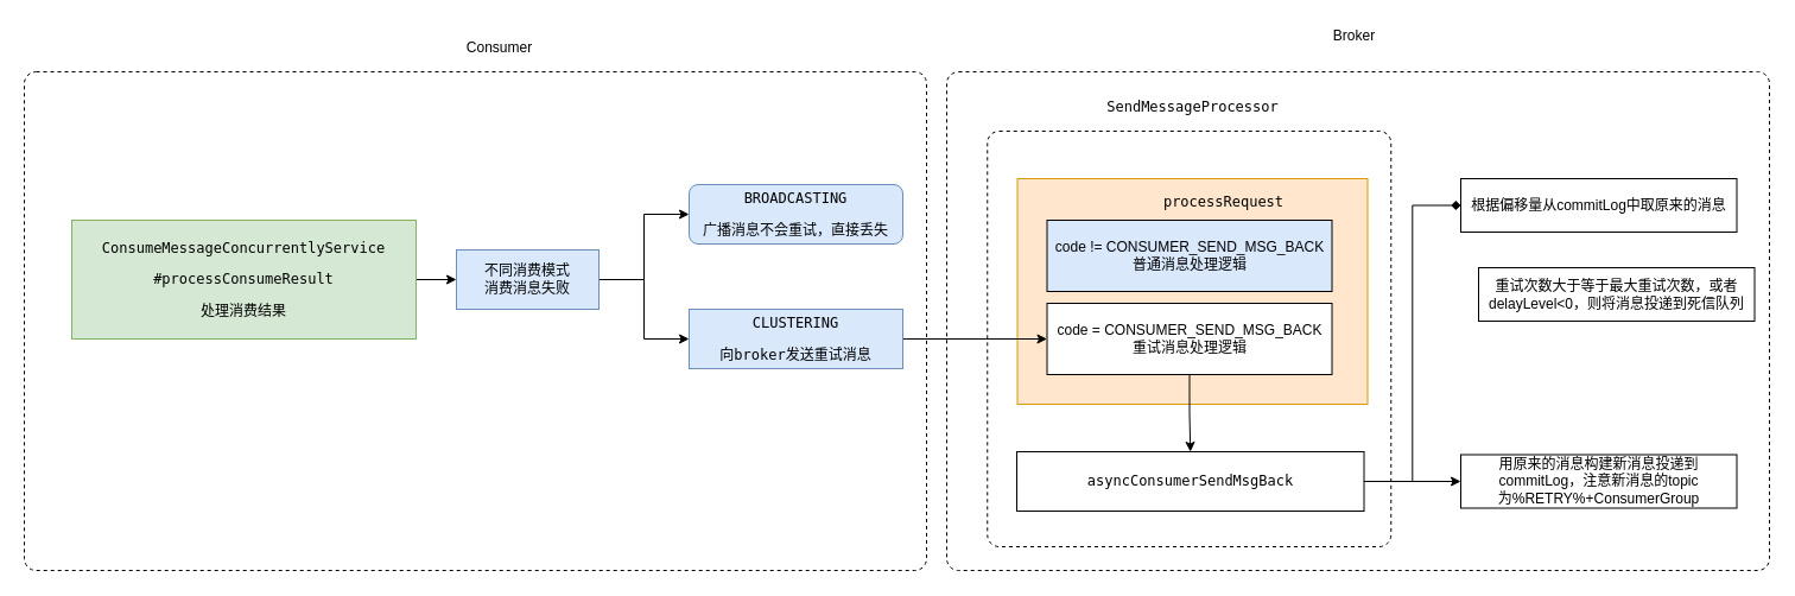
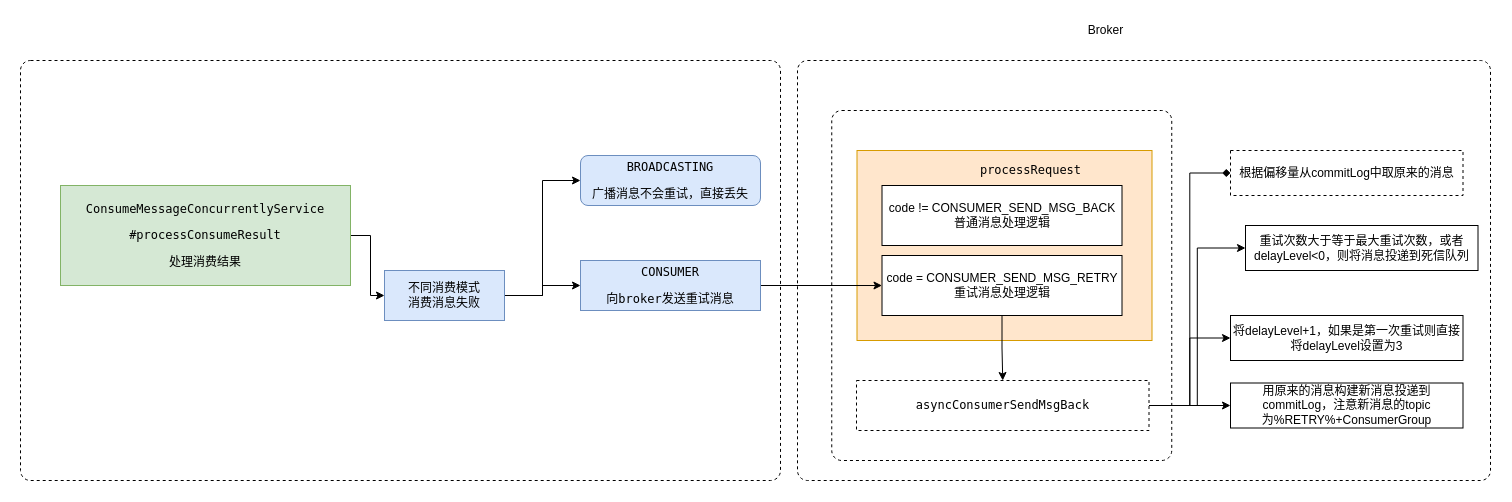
- <mxCell id="29" value="Broker" style="text;html=1;align=center;verticalAlign=middle;resizable=0;points=[];autosize=1;strokeColor=none;fillColor=none;" vertex="1" parent="1"><mxGeometry x="1115" y="20" width="50" height="20" as="geometry" /></mxCell>
+ <mxCell id="29" value="Broker" style="text;html=1;align=center;verticalAlign=middle;resizable=0;points=[];autosize=1;strokeColor=none;fillColor=none;" vertex="1" parent="1"><mxGeometry x="1080" y="20" width="50" height="20" as="geometry" /></mxCell>
- <mxCell id="28" value="Consumer" style="text;html=1;align=center;verticalAlign=middle;resizable=0;points=[];autosize=1;strokeColor=none;fillColor=none;" vertex="1" parent="1"><mxGeometry x="385" y="30" width="70" height="20" as="geometry" /></mxCell>
- <mxCell id="14" value="&lt;pre&gt;SendMessageProcessor&lt;/pre&gt;" style="text;html=1;align=center;verticalAlign=middle;resizable=0;points=[];autosize=1;strokeColor=none;fillColor=none;" parent="1" vertex="1"><mxGeometry x="923.75" y="70" width="160" height="40" as="geometry" /></mxCell>
- <mxCell id="24" value="根据偏移量从commitLog中取原来的消息" style="rounded=0;whiteSpace=wrap;html=1;" parent="1" vertex="1"><mxGeometry x="1230" y="150" width="232.5" height="45" as="geometry" /></mxCell>
+ <mxCell id="24" value="根据偏移量从commitLog中取原来的消息" style="rounded=0;whiteSpace=wrap;html=1;dashed=1;" parent="1" vertex="1"><mxGeometry x="1230" y="150" width="232.5" height="45" as="geometry" /></mxCell>
- <mxCell id="15" value="code !=&amp;nbsp;CONSUMER_SEND_MSG_BACK&lt;br&gt;普通消息处理逻辑" style="rounded=0;whiteSpace=wrap;html=1;fillColor=#dae8fc;" parent="1" vertex="1"><mxGeometry x="881.5" y="185" width="240" height="60" as="geometry" /></mxCell>
+ <mxCell id="15" value="code !=&amp;nbsp;CONSUMER_SEND_MSG_BACK&lt;br&gt;普通消息处理逻辑" style="rounded=0;whiteSpace=wrap;html=1;" parent="1" vertex="1"><mxGeometry x="881.5" y="185" width="240" height="60" as="geometry" /></mxCell>
- <mxCell id="10" value="不同消费模式&lt;br&gt;消费消息失败" style="rounded=0;whiteSpace=wrap;html=1;fillColor=#dae8fc;strokeColor=#6c8ebf;" parent="1" vertex="1"><mxGeometry x="384" y="210" width="120" height="50" as="geometry" /></mxCell>
+ <mxCell id="10" value="不同消费模式&lt;br&gt;消费消息失败" style="rounded=0;whiteSpace=wrap;html=1;fillColor=#dae8fc;strokeColor=#6c8ebf;" parent="1" vertex="1"><mxGeometry x="384" y="270" width="120" height="50" as="geometry" /></mxCell>
- <mxCell id="13" value="&lt;pre&gt;CLUSTERING&lt;/pre&gt;&lt;pre&gt;向broker发送重试消息&lt;/pre&gt;" style="rounded=0;whiteSpace=wrap;html=1;fillColor=#dae8fc;strokeColor=#6c8ebf;" parent="1" vertex="1"><mxGeometry x="580" y="260" width="180" height="50" as="geometry" /></mxCell>
+ <mxCell id="13" value="&lt;pre&gt;CONSUMER&lt;/pre&gt;&lt;pre&gt;向broker发送重试消息&lt;/pre&gt;" style="rounded=0;whiteSpace=wrap;html=1;fillColor=#dae8fc;strokeColor=#6c8ebf;" parent="1" vertex="1"><mxGeometry x="580" y="260" width="180" height="50" as="geometry" /></mxCell>
- <mxCell id="17" value="code =&amp;nbsp;CONSUMER_SEND_MSG_BACK&lt;br&gt;重试消息处理逻辑" style="rounded=0;whiteSpace=wrap;html=1;" parent="1" vertex="1"><mxGeometry x="881.5" y="255" width="240" height="60" as="geometry" /></mxCell>
+ <mxCell id="17" value="code =&amp;nbsp;CONSUMER_SEND_MSG_RETRY&lt;br&gt;重试消息处理逻辑" style="rounded=0;whiteSpace=wrap;html=1;" parent="1" vertex="1"><mxGeometry x="881.5" y="255" width="240" height="60" as="geometry" /></mxCell>
+ <mxCell id="20" style="edgeStyle=orthogonalEdgeStyle;rounded=0;orthogonalLoop=1;jettySize=auto;html=1;exitX=1;exitY=0.5;exitDx=0;exitDy=0;entryX=0;entryY=0.5;entryDx=0;entryDy=0;" edge="1" parent="1" source="23" target="25"><mxGeometry relative="1" as="geometry" /></mxCell>
+ <mxCell id="21" style="edgeStyle=orthogonalEdgeStyle;rounded=0;orthogonalLoop=1;jettySize=auto;html=1;exitX=1;exitY=0.5;exitDx=0;exitDy=0;entryX=0;entryY=0.5;entryDx=0;entryDy=0;" edge="1" parent="1" source="23" target="26"><mxGeometry relative="1" as="geometry" /></mxCell>
+ <mxCell id="26" value="将&lt;span style=&quot;text-align: justify&quot;&gt;delayLevel+1，如果是第一次重试则直接将&lt;/span&gt;&lt;span style=&quot;text-align: justify&quot;&gt;delayLevel设置为3&lt;/span&gt;" style="rounded=0;whiteSpace=wrap;html=1;" vertex="1" parent="1"><mxGeometry x="1230" y="315" width="232.5" height="45" as="geometry" /></mxCell>
- <mxCell id="23" value="&lt;pre&gt;asyncConsumerSendMsgBack&lt;/pre&gt;" style="rounded=0;whiteSpace=wrap;html=1;" parent="1" vertex="1"><mxGeometry x="856" y="380" width="292.5" height="50" as="geometry" /></mxCell>
+ <mxCell id="23" value="&lt;pre&gt;asyncConsumerSendMsgBack&lt;/pre&gt;" style="rounded=0;whiteSpace=wrap;html=1;dashed=1;" parent="1" vertex="1"><mxGeometry x="856" y="380" width="292.5" height="50" as="geometry" /></mxCell>
